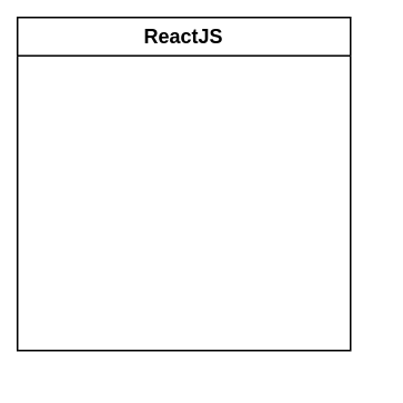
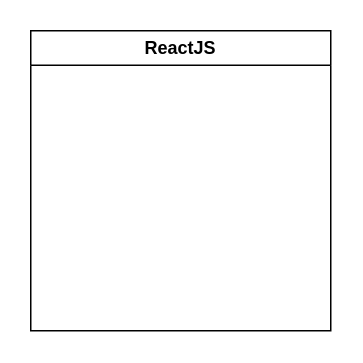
- <mxCell id="2" value="ReactJS" style="swimlane;whiteSpace=wrap;html=1;" vertex="1" parent="1"><mxGeometry x="10" y="10" width="200" height="200" as="geometry" /></mxCell>
+ <mxCell id="2" value="ReactJS" style="swimlane;whiteSpace=wrap;html=1;" vertex="1" parent="1"><mxGeometry x="20" y="20" width="200" height="200" as="geometry" /></mxCell>
